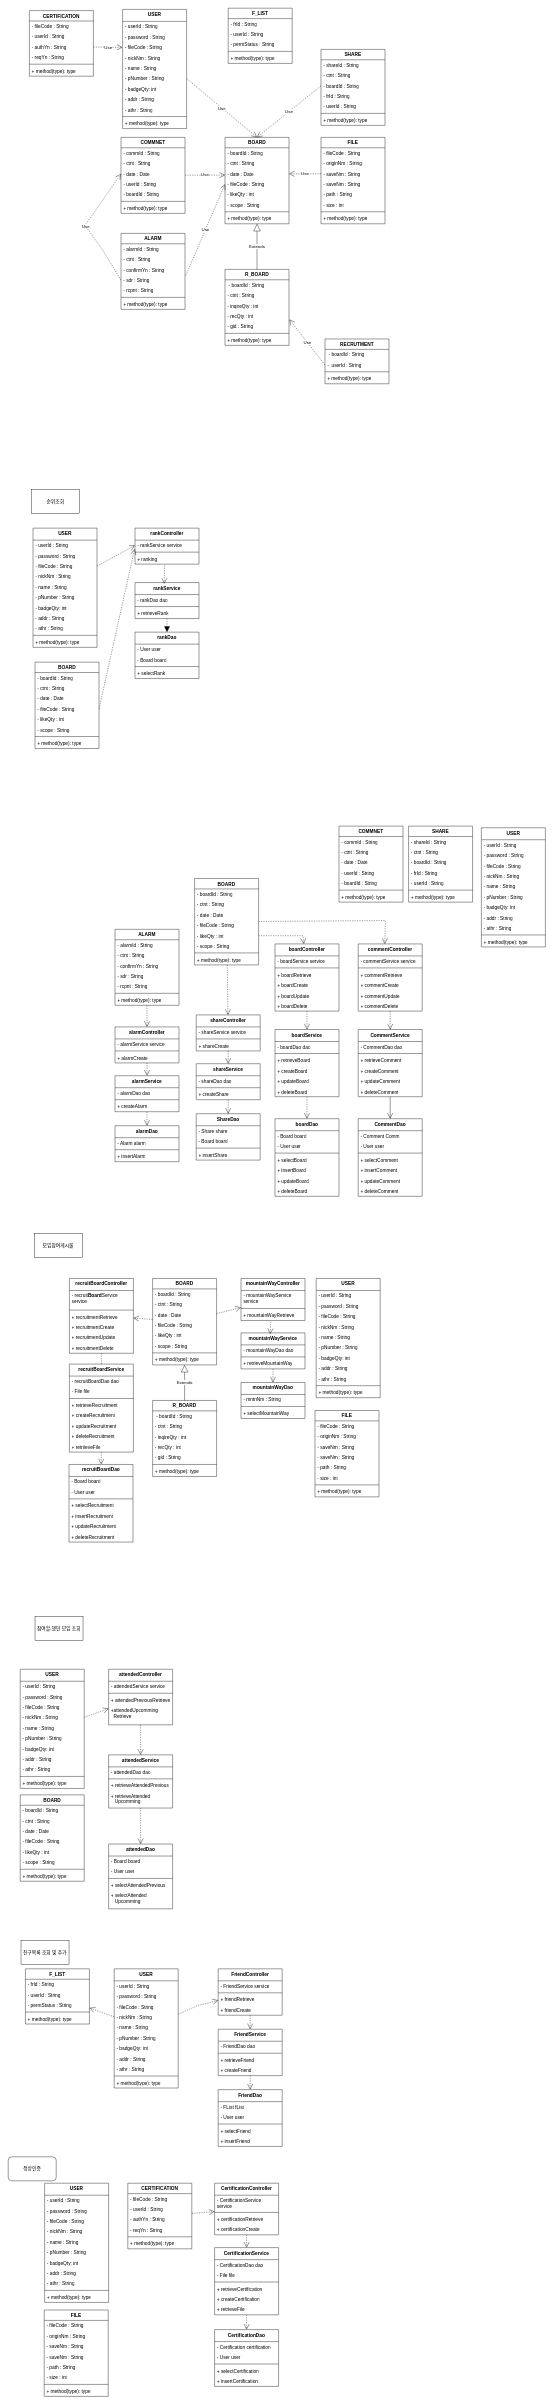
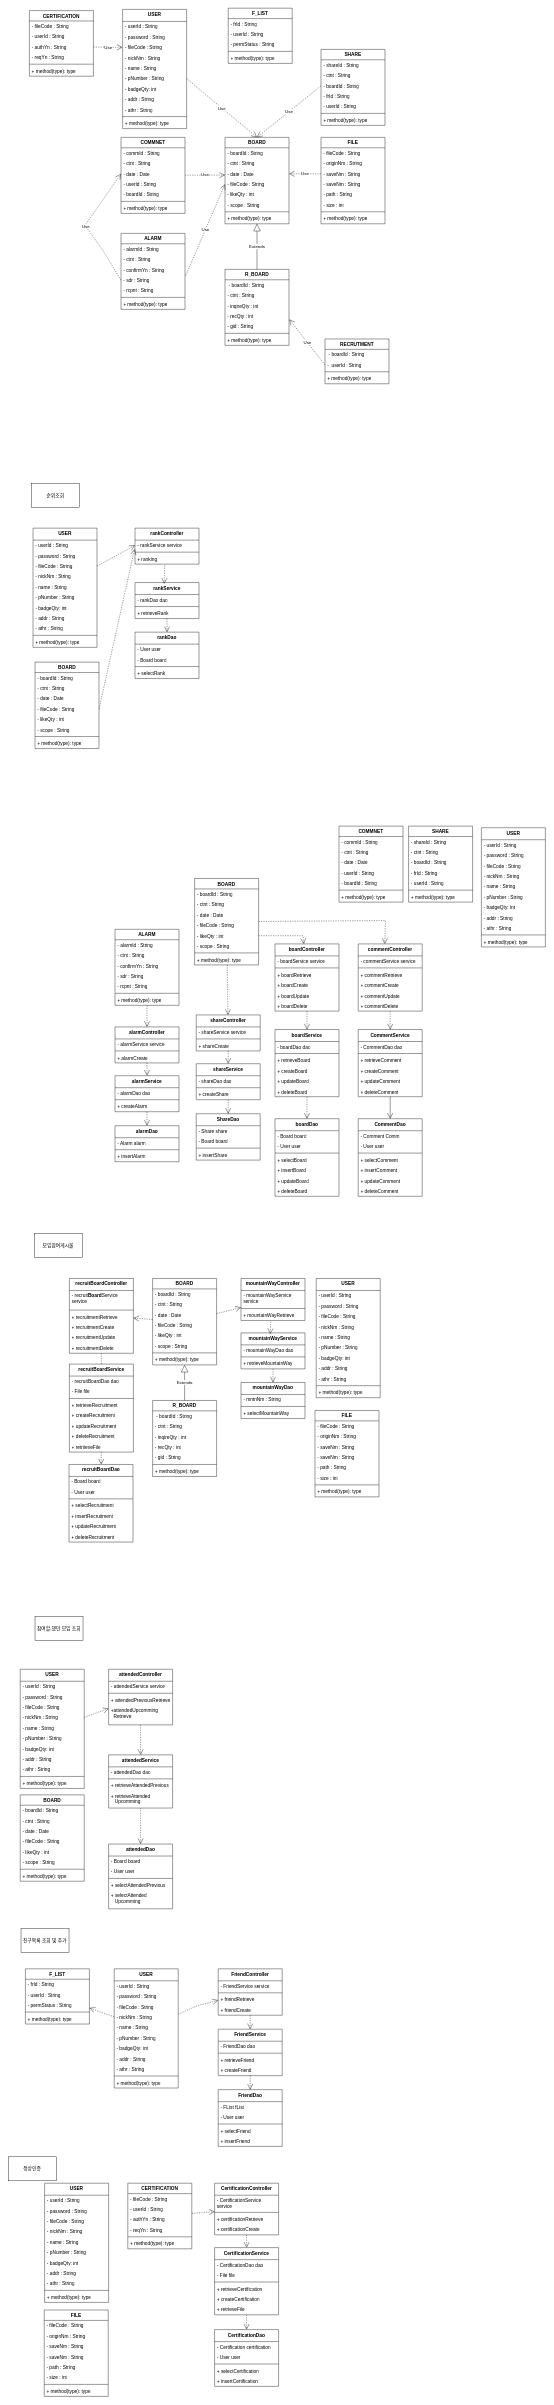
- <mxCell id="428" value="순위조회" style="whiteSpace=wrap;html=1;" vertex="1" parent="1"><mxGeometry x="78" y="1224" width="120" height="60" as="geometry" /></mxCell>
+ <mxCell id="428" value="순위조회" style="whiteSpace=wrap;html=1;" vertex="1" parent="1"><mxGeometry x="78" y="1209" width="120" height="60" as="geometry" /></mxCell>
- <mxCell id="127" value="" style="endArrow=block;endSize=12;dashed=1;html=1;rounded=0;" edge="1" parent="1" source="116" target="120"><mxGeometry width="160" relative="1" as="geometry"><mxPoint x="421" y="1423" as="sourcePoint" /><mxPoint x="420" y="1469" as="targetPoint" /><Array as="points" /></mxGeometry></mxCell>
+ <mxCell id="127" value="" style="endArrow=open;endSize=12;dashed=1;html=1;rounded=0;" edge="1" parent="1" source="116" target="120"><mxGeometry width="160" relative="1" as="geometry"><mxPoint x="421" y="1423" as="sourcePoint" /><mxPoint x="420" y="1469" as="targetPoint" /><Array as="points" /></mxGeometry></mxCell>
- <mxCell id="368" value="친구목록 조회 및 추가" style="whiteSpace=wrap;html=1;" vertex="1" parent="1"><mxGeometry x="52" y="4851" width="120" height="60" as="geometry" /></mxCell>
+ <mxCell id="368" value="친구목록 조회 및 추가" style="whiteSpace=wrap;html=1;" vertex="1" parent="1"><mxGeometry x="52" y="4821" width="120" height="60" as="geometry" /></mxCell>
- <mxCell id="407" value="정상인증" style="whiteSpace=wrap;html=1;rounded=1;" vertex="1" parent="1"><mxGeometry x="20" y="5392" width="120" height="60" as="geometry" /></mxCell>
+ <mxCell id="407" value="정상인증" style="whiteSpace=wrap;html=1;" vertex="1" parent="1"><mxGeometry x="20" y="5392" width="120" height="60" as="geometry" /></mxCell>
